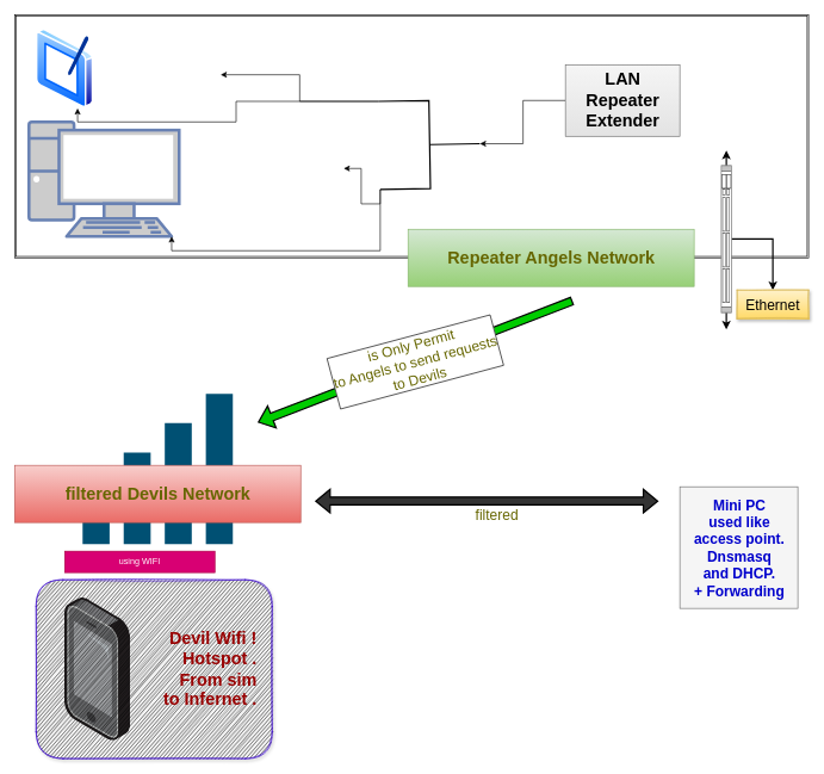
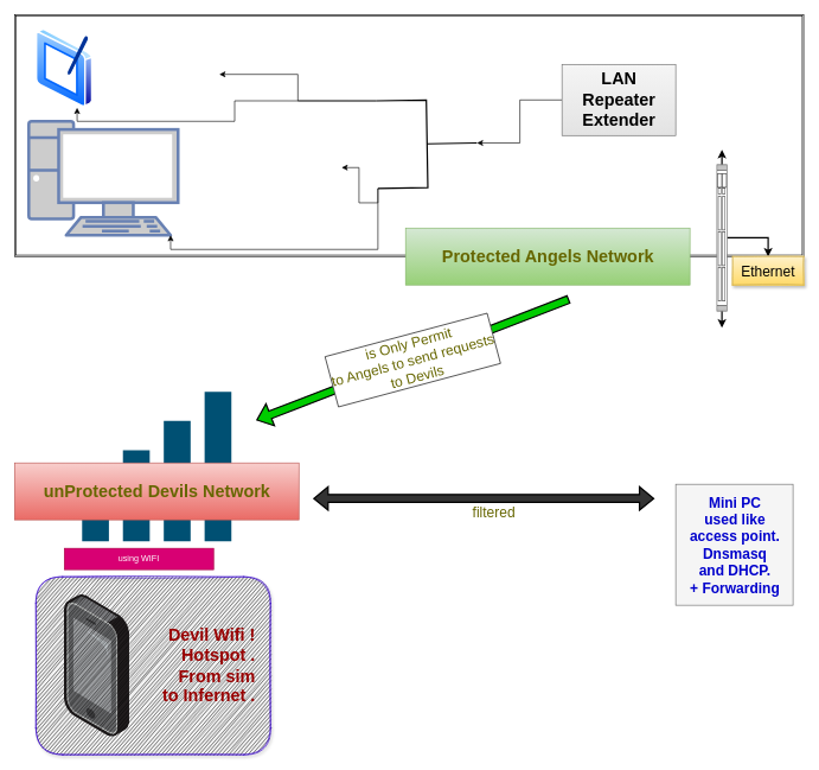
- <mxCell id="10" value="&lt;font color=&quot;#666600&quot;&gt;Repeater Angels Network&lt;/font&gt;" style="text;strokeColor=#82b366;fillColor=#d5e8d4;html=1;fontSize=24;fontStyle=1;verticalAlign=middle;align=center;labelBackgroundColor=none;gradientColor=#97d077;" vertex="1" parent="1"><mxGeometry x="570" y="320" width="400" height="80" as="geometry" /></mxCell>
+ <mxCell id="10" value="&lt;font color=&quot;#666600&quot;&gt;Protected Angels Network&lt;/font&gt;" style="text;strokeColor=#82b366;fillColor=#d5e8d4;html=1;fontSize=24;fontStyle=1;verticalAlign=middle;align=center;labelBackgroundColor=none;gradientColor=#97d077;" vertex="1" parent="1"><mxGeometry x="570" y="320" width="400" height="80" as="geometry" /></mxCell>
- <mxCell id="26" value="Ethernet" style="text;html=1;strokeColor=#d6b656;fillColor=#fff2cc;align=center;verticalAlign=middle;whiteSpace=wrap;rounded=0;shadow=1;glass=0;labelBackgroundColor=none;sketch=1;fontSize=20;gradientColor=#ffd966;" vertex="1" parent="1"><mxGeometry x="1030" y="405" width="100" height="40" as="geometry" /></mxCell>
+ <mxCell id="26" value="Ethernet" style="text;html=1;strokeColor=#d6b656;fillColor=#fff2cc;align=center;verticalAlign=middle;whiteSpace=wrap;rounded=0;shadow=1;glass=0;labelBackgroundColor=none;sketch=1;fontSize=20;gradientColor=#ffd966;" vertex="1" parent="1"><mxGeometry x="1030" y="360" width="100" height="40" as="geometry" /></mxCell>
- <mxCell id="20" value="&lt;font color=&quot;#666600&quot;&gt;filtered Devils Network&lt;/font&gt;" style="text;strokeColor=#b85450;fillColor=#f8cecc;html=1;fontSize=24;fontStyle=1;verticalAlign=middle;align=center;labelBackgroundColor=none;gradientColor=#ea6b66;" vertex="1" parent="1"><mxGeometry x="20" y="650" width="400" height="80" as="geometry" /></mxCell>
+ <mxCell id="20" value="&lt;font color=&quot;#666600&quot;&gt;unProtected Devils Network&lt;/font&gt;" style="text;strokeColor=#b85450;fillColor=#f8cecc;html=1;fontSize=24;fontStyle=1;verticalAlign=middle;align=center;labelBackgroundColor=none;gradientColor=#ea6b66;" vertex="1" parent="1"><mxGeometry x="20" y="650" width="400" height="80" as="geometry" /></mxCell>
